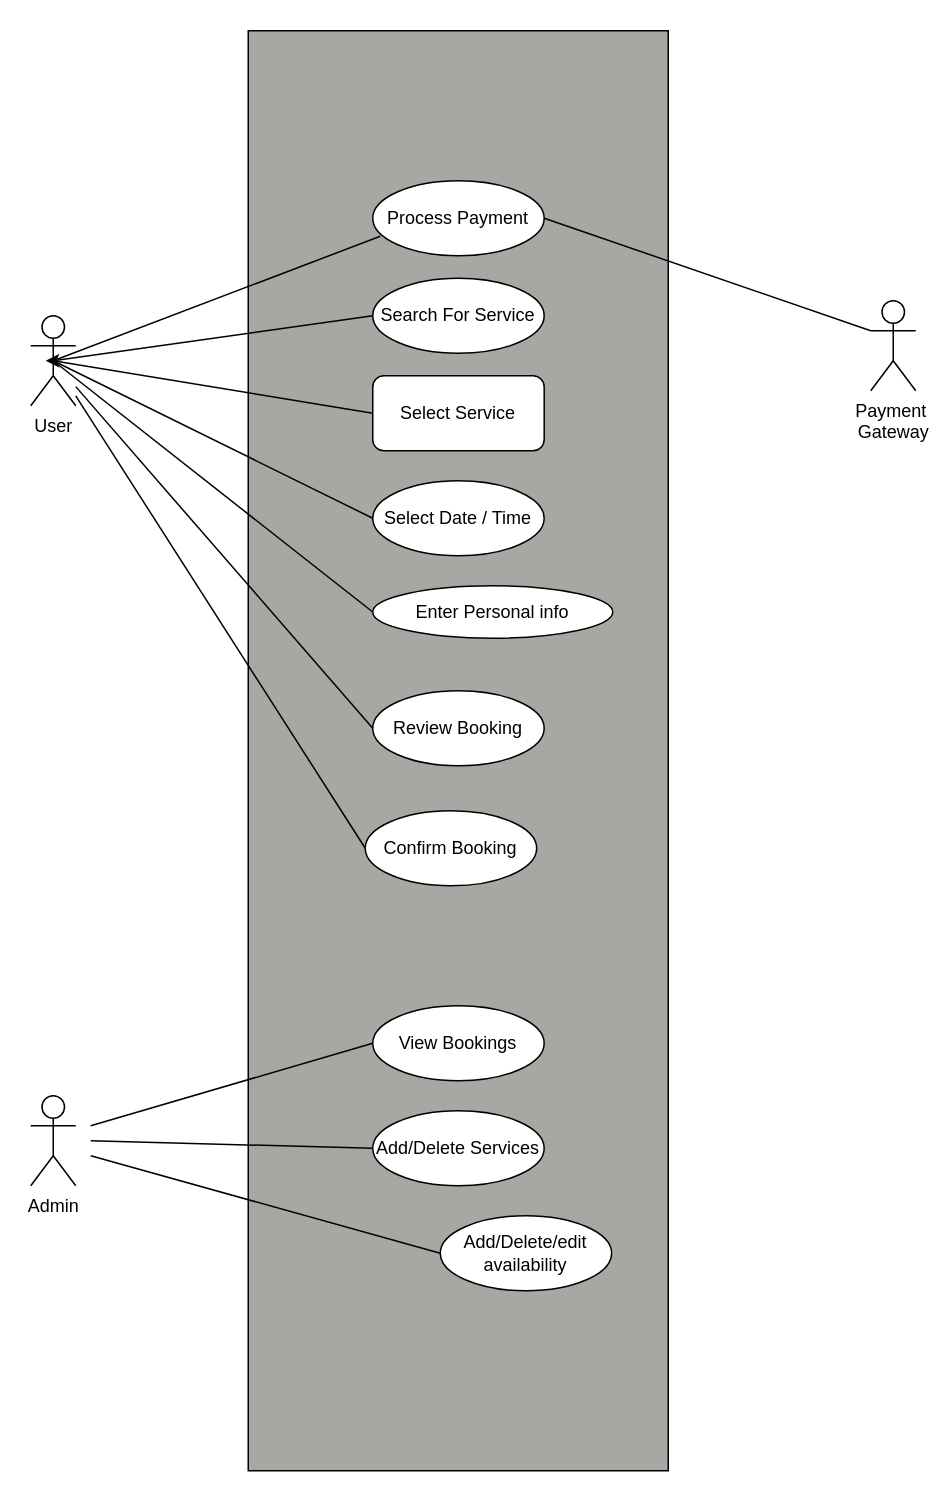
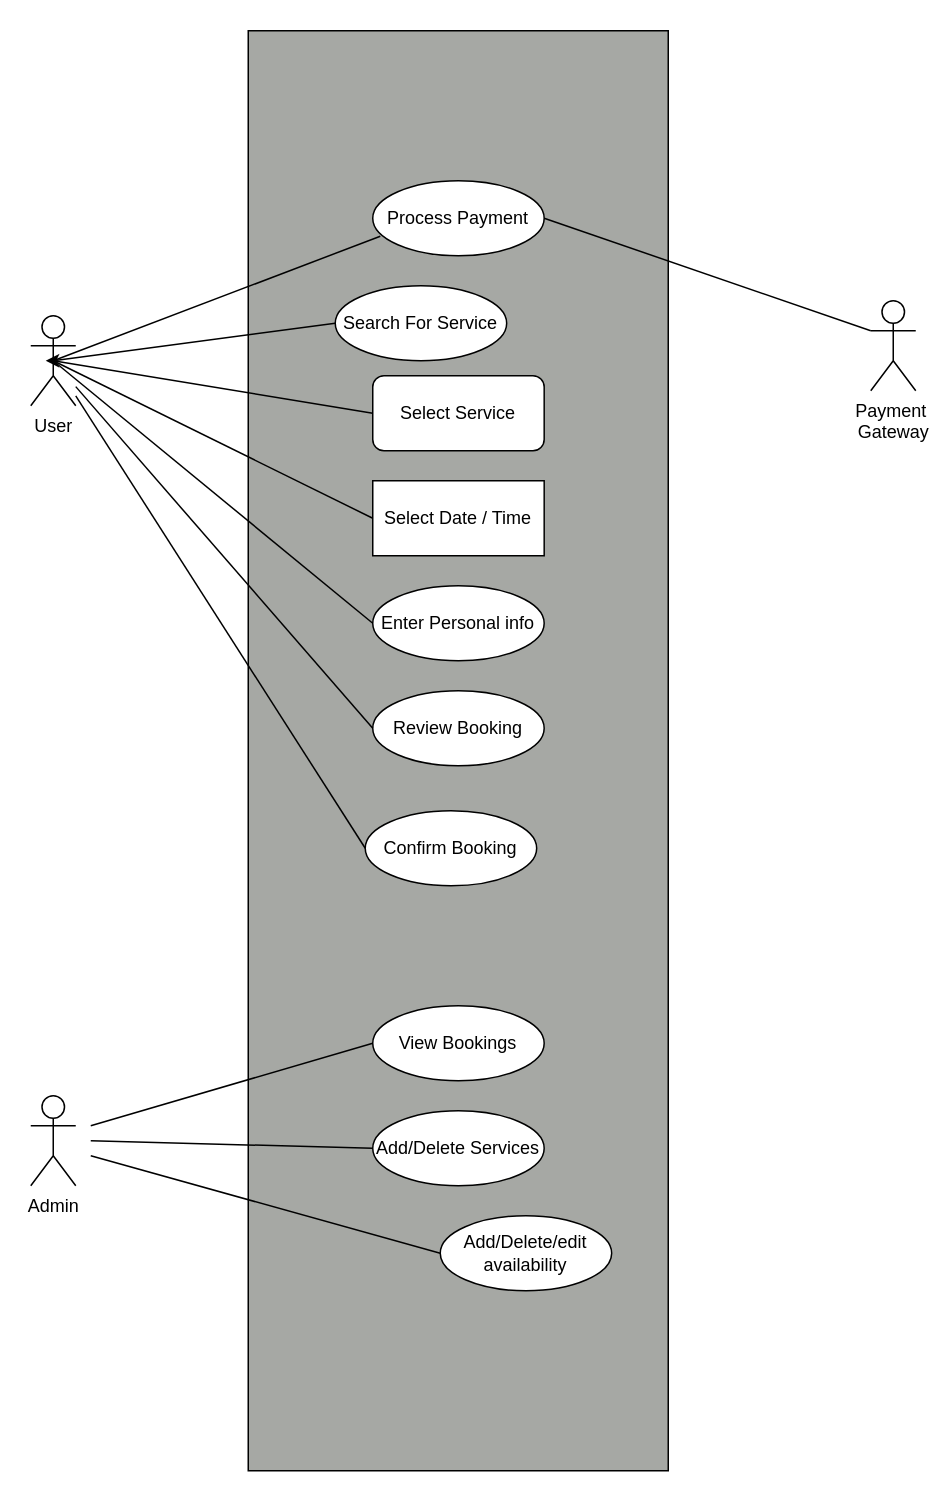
- <mxCell id="8" value="Search For Service" style="ellipse;whiteSpace=wrap;html=1;" vertex="1" parent="1"><mxGeometry x="248" y="185" width="114.29" height="50" as="geometry" /></mxCell>
+ <mxCell id="8" value="Search For Service" style="ellipse;whiteSpace=wrap;html=1;" vertex="1" parent="1"><mxGeometry x="223" y="190" width="114.29" height="50" as="geometry" /></mxCell>
- <mxCell id="10" value="Select Date / Time" style="ellipse;whiteSpace=wrap;html=1;" vertex="1" parent="1"><mxGeometry x="248" y="320" width="114.29" height="50" as="geometry" /></mxCell>
+ <mxCell id="10" value="Select Date / Time" style="whiteSpace=wrap;html=1;rounded=0;" vertex="1" parent="1"><mxGeometry x="248" y="320" width="114.29" height="50" as="geometry" /></mxCell>
- <mxCell id="13" value="Enter Personal info" style="ellipse;whiteSpace=wrap;html=1;" vertex="1" parent="1"><mxGeometry x="248" y="390" width="160" height="35" as="geometry" /></mxCell>
+ <mxCell id="13" value="Enter Personal info" style="ellipse;whiteSpace=wrap;html=1;" vertex="1" parent="1"><mxGeometry x="248" y="390" width="114.29" height="50" as="geometry" /></mxCell>
